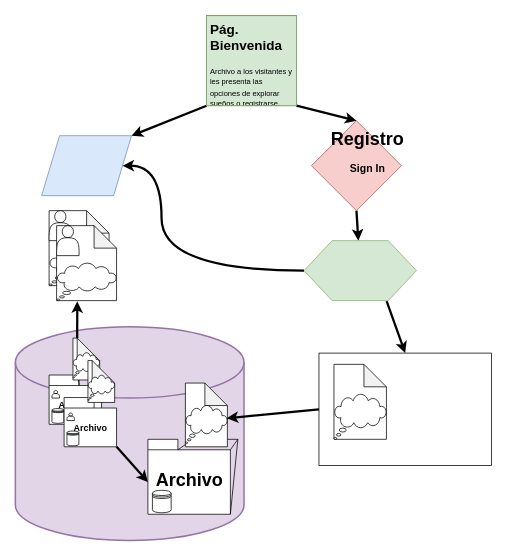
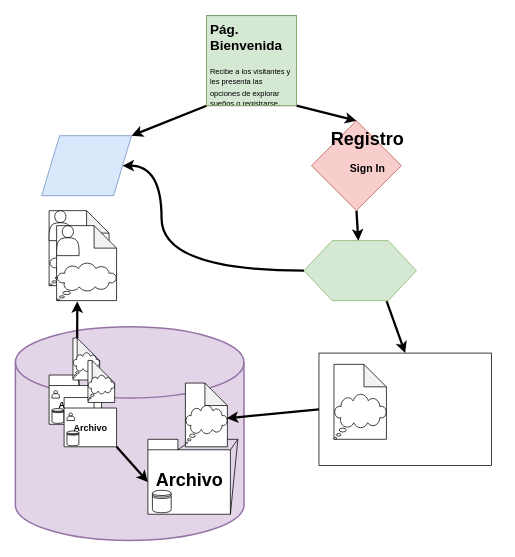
- <mxCell id="52" value="&lt;h1&gt;&lt;/h1&gt;&lt;h6&gt;&lt;h2&gt;&lt;span&gt;Pág. Bienvenida&lt;/span&gt;&lt;/h2&gt;&lt;font size=&quot;1&quot; style=&quot;line-height: 60%&quot;&gt;Archivo a los visitantes y les presenta las opciones de explorar sueños o registrarse&lt;/font&gt;&lt;span style=&quot;font-size: 12px ; font-weight: normal&quot;&gt;.&lt;/span&gt;&lt;/h6&gt;" style="text;html=1;strokeColor=#82b366;fillColor=#d5e8d4;spacing=5;spacingTop=-20;whiteSpace=wrap;overflow=hidden;rounded=0;" parent="50" vertex="1"><mxGeometry width="120" height="120" as="geometry" /></mxCell>
+ <mxCell id="52" value="&lt;h1&gt;&lt;/h1&gt;&lt;h6&gt;&lt;h2&gt;&lt;span&gt;Pág. Bienvenida&lt;/span&gt;&lt;/h2&gt;&lt;font size=&quot;1&quot; style=&quot;line-height: 60%&quot;&gt;Recibe a los visitantes y les presenta las opciones de explorar sueños o registrarse&lt;/font&gt;&lt;span style=&quot;font-size: 12px ; font-weight: normal&quot;&gt;.&lt;/span&gt;&lt;/h6&gt;" style="text;html=1;strokeColor=#82b366;fillColor=#d5e8d4;spacing=5;spacingTop=-20;whiteSpace=wrap;overflow=hidden;rounded=0;" parent="50" vertex="1"><mxGeometry width="120" height="120" as="geometry" /></mxCell>
